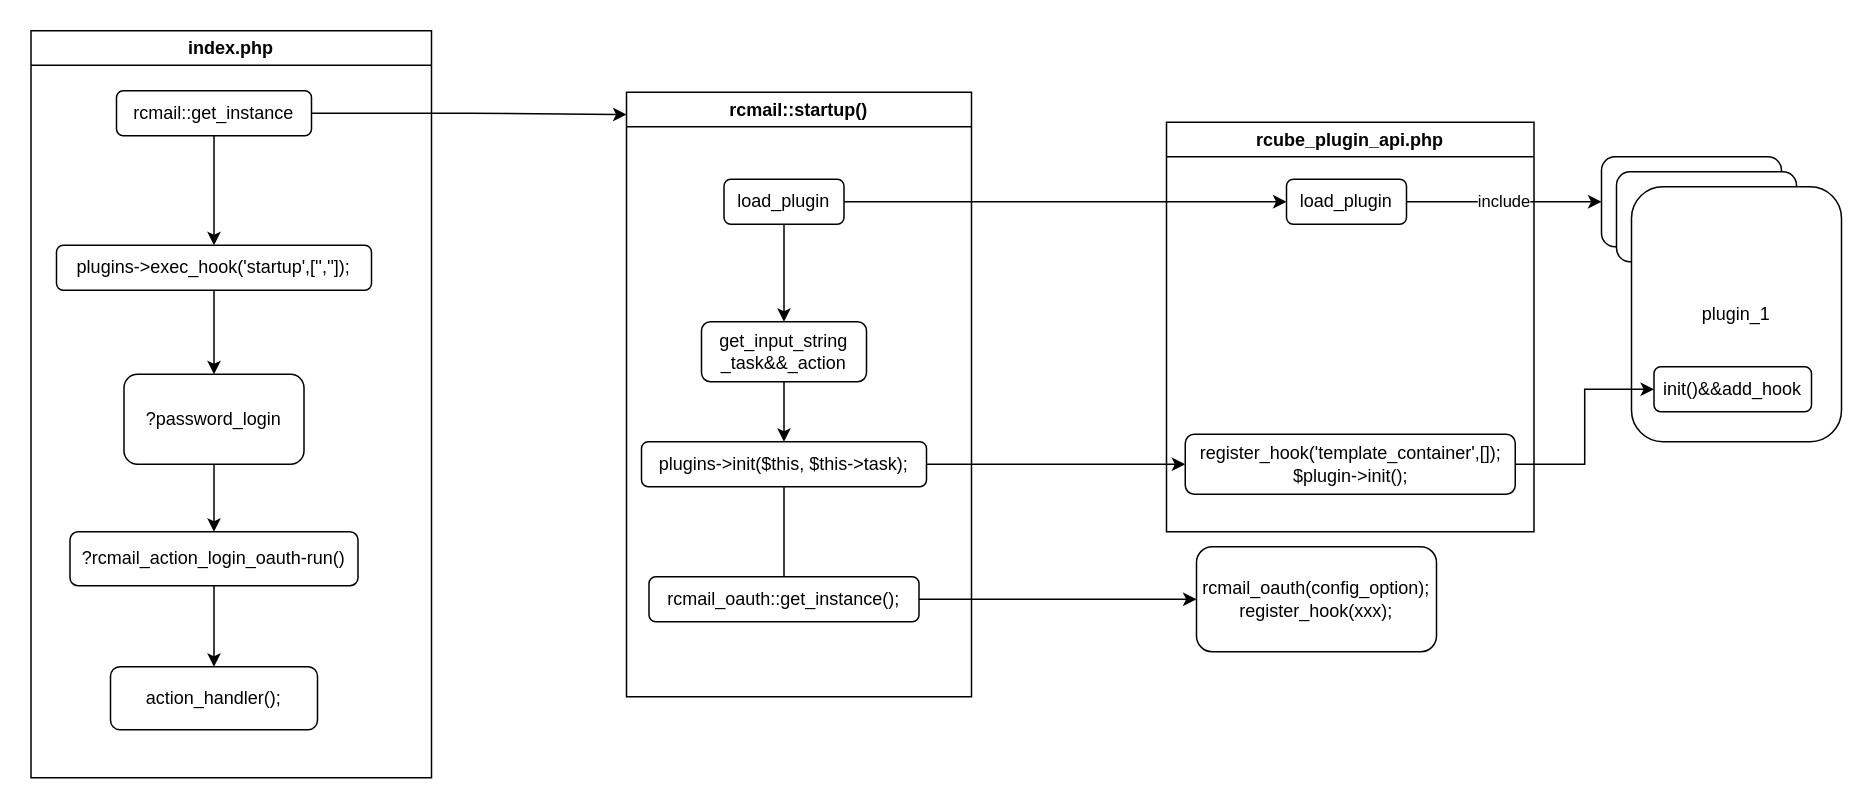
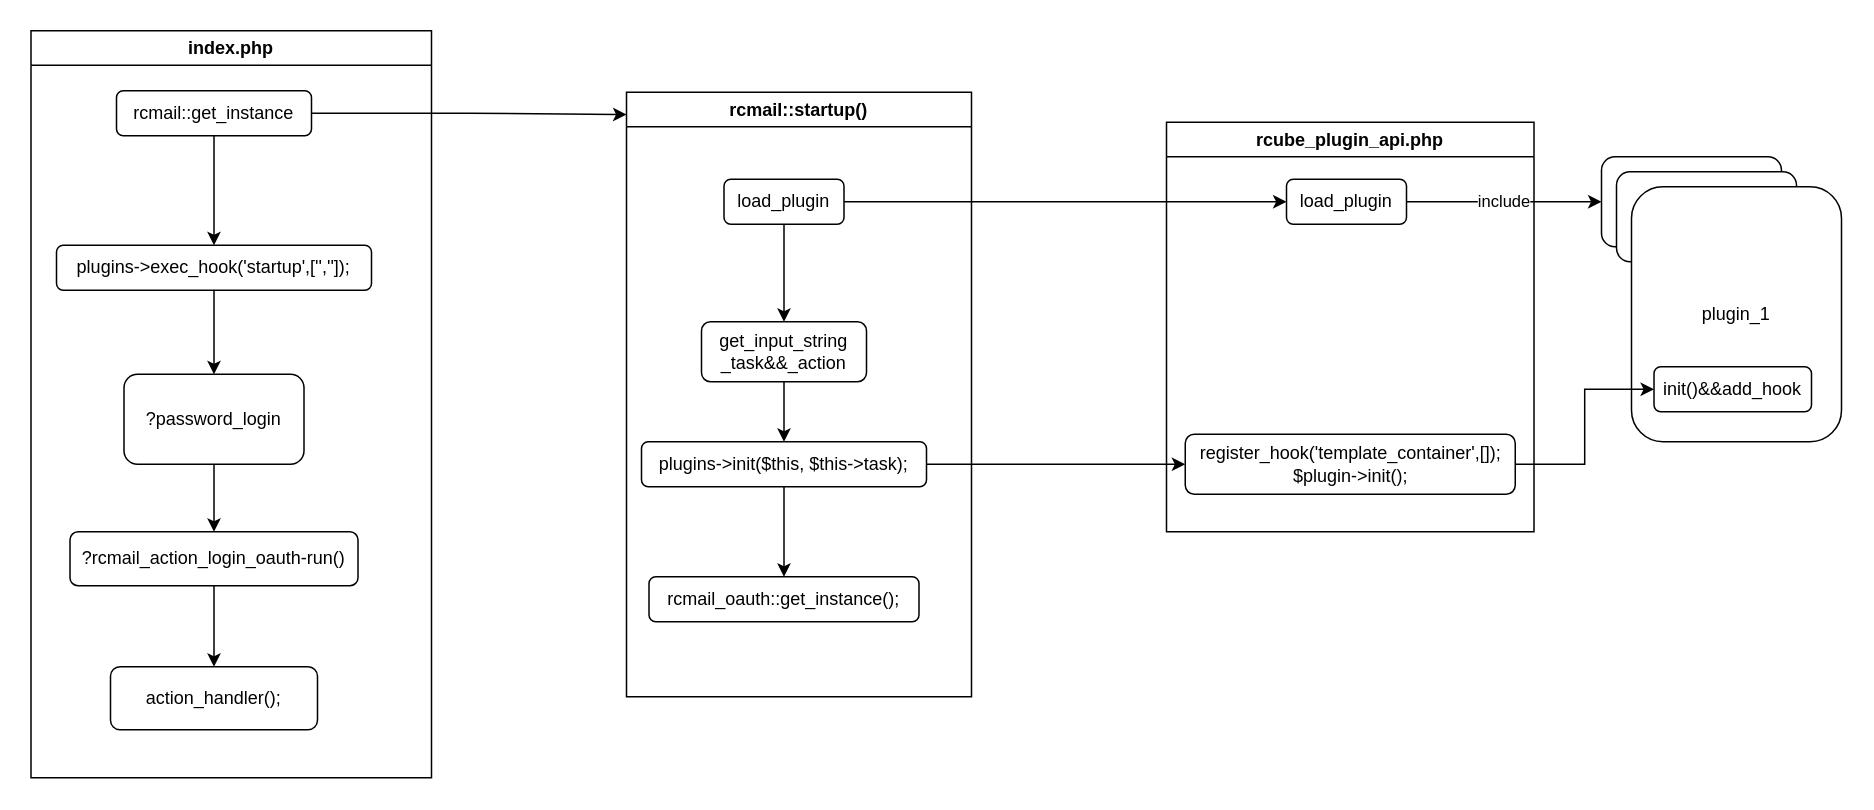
- <mxCell id="23" style="edgeStyle=orthogonalEdgeStyle;rounded=0;orthogonalLoop=1;jettySize=auto;html=1;exitX=0.5;exitY=1;exitDx=0;exitDy=0;entryX=0.5;entryY=0;entryDx=0;entryDy=0;endArrow=none;" edge="1" parent="17" source="24" target="22"><mxGeometry relative="1" as="geometry" /></mxCell>
+ <mxCell id="23" style="edgeStyle=orthogonalEdgeStyle;rounded=0;orthogonalLoop=1;jettySize=auto;html=1;exitX=0.5;exitY=1;exitDx=0;exitDy=0;entryX=0.5;entryY=0;entryDx=0;entryDy=0;" edge="1" parent="17" source="24" target="22"><mxGeometry relative="1" as="geometry" /></mxCell>
- <mxCell id="33" value="" style="edgeStyle=orthogonalEdgeStyle;rounded=0;orthogonalLoop=1;jettySize=auto;html=1;" edge="1" parent="1" source="22" target="32"><mxGeometry relative="1" as="geometry" /></mxCell>
- <mxCell id="32" value="rcmail_oauth(config_option);&lt;br&gt;register_hook(xxx);" style="rounded=1;whiteSpace=wrap;html=1;shadow=0;" vertex="1" parent="1"><mxGeometry x="797" y="364" width="160" height="70" as="geometry" /></mxCell>
